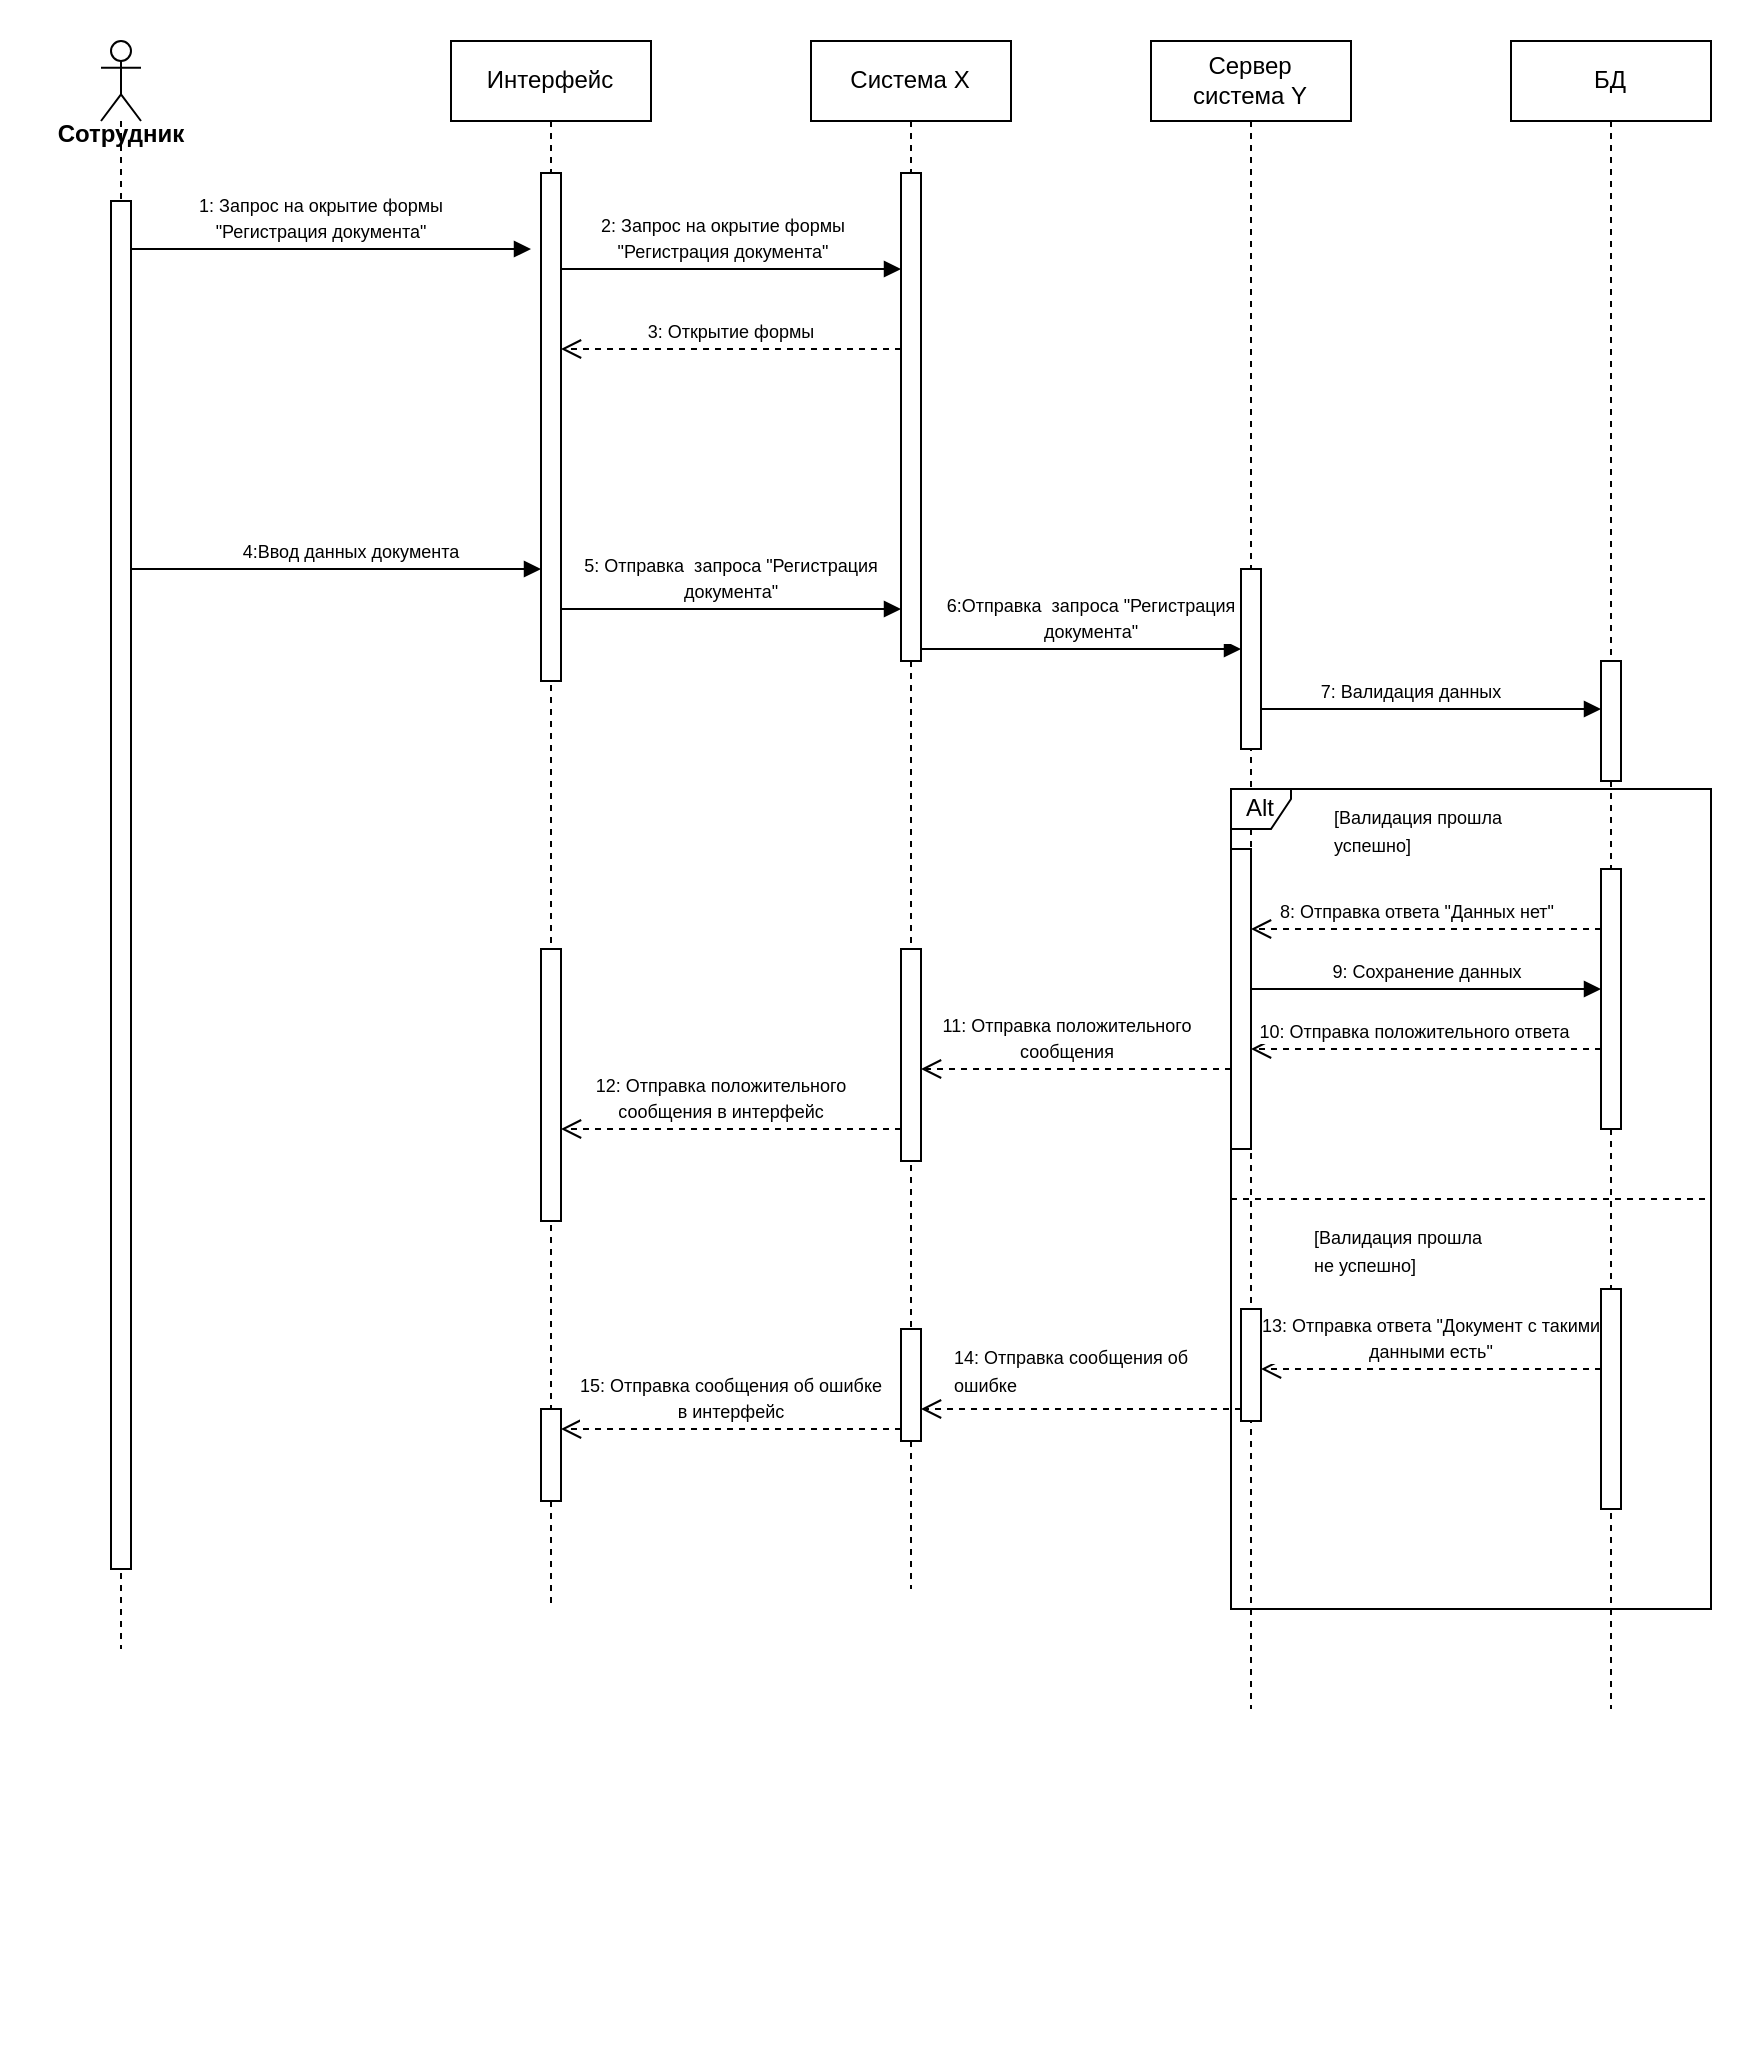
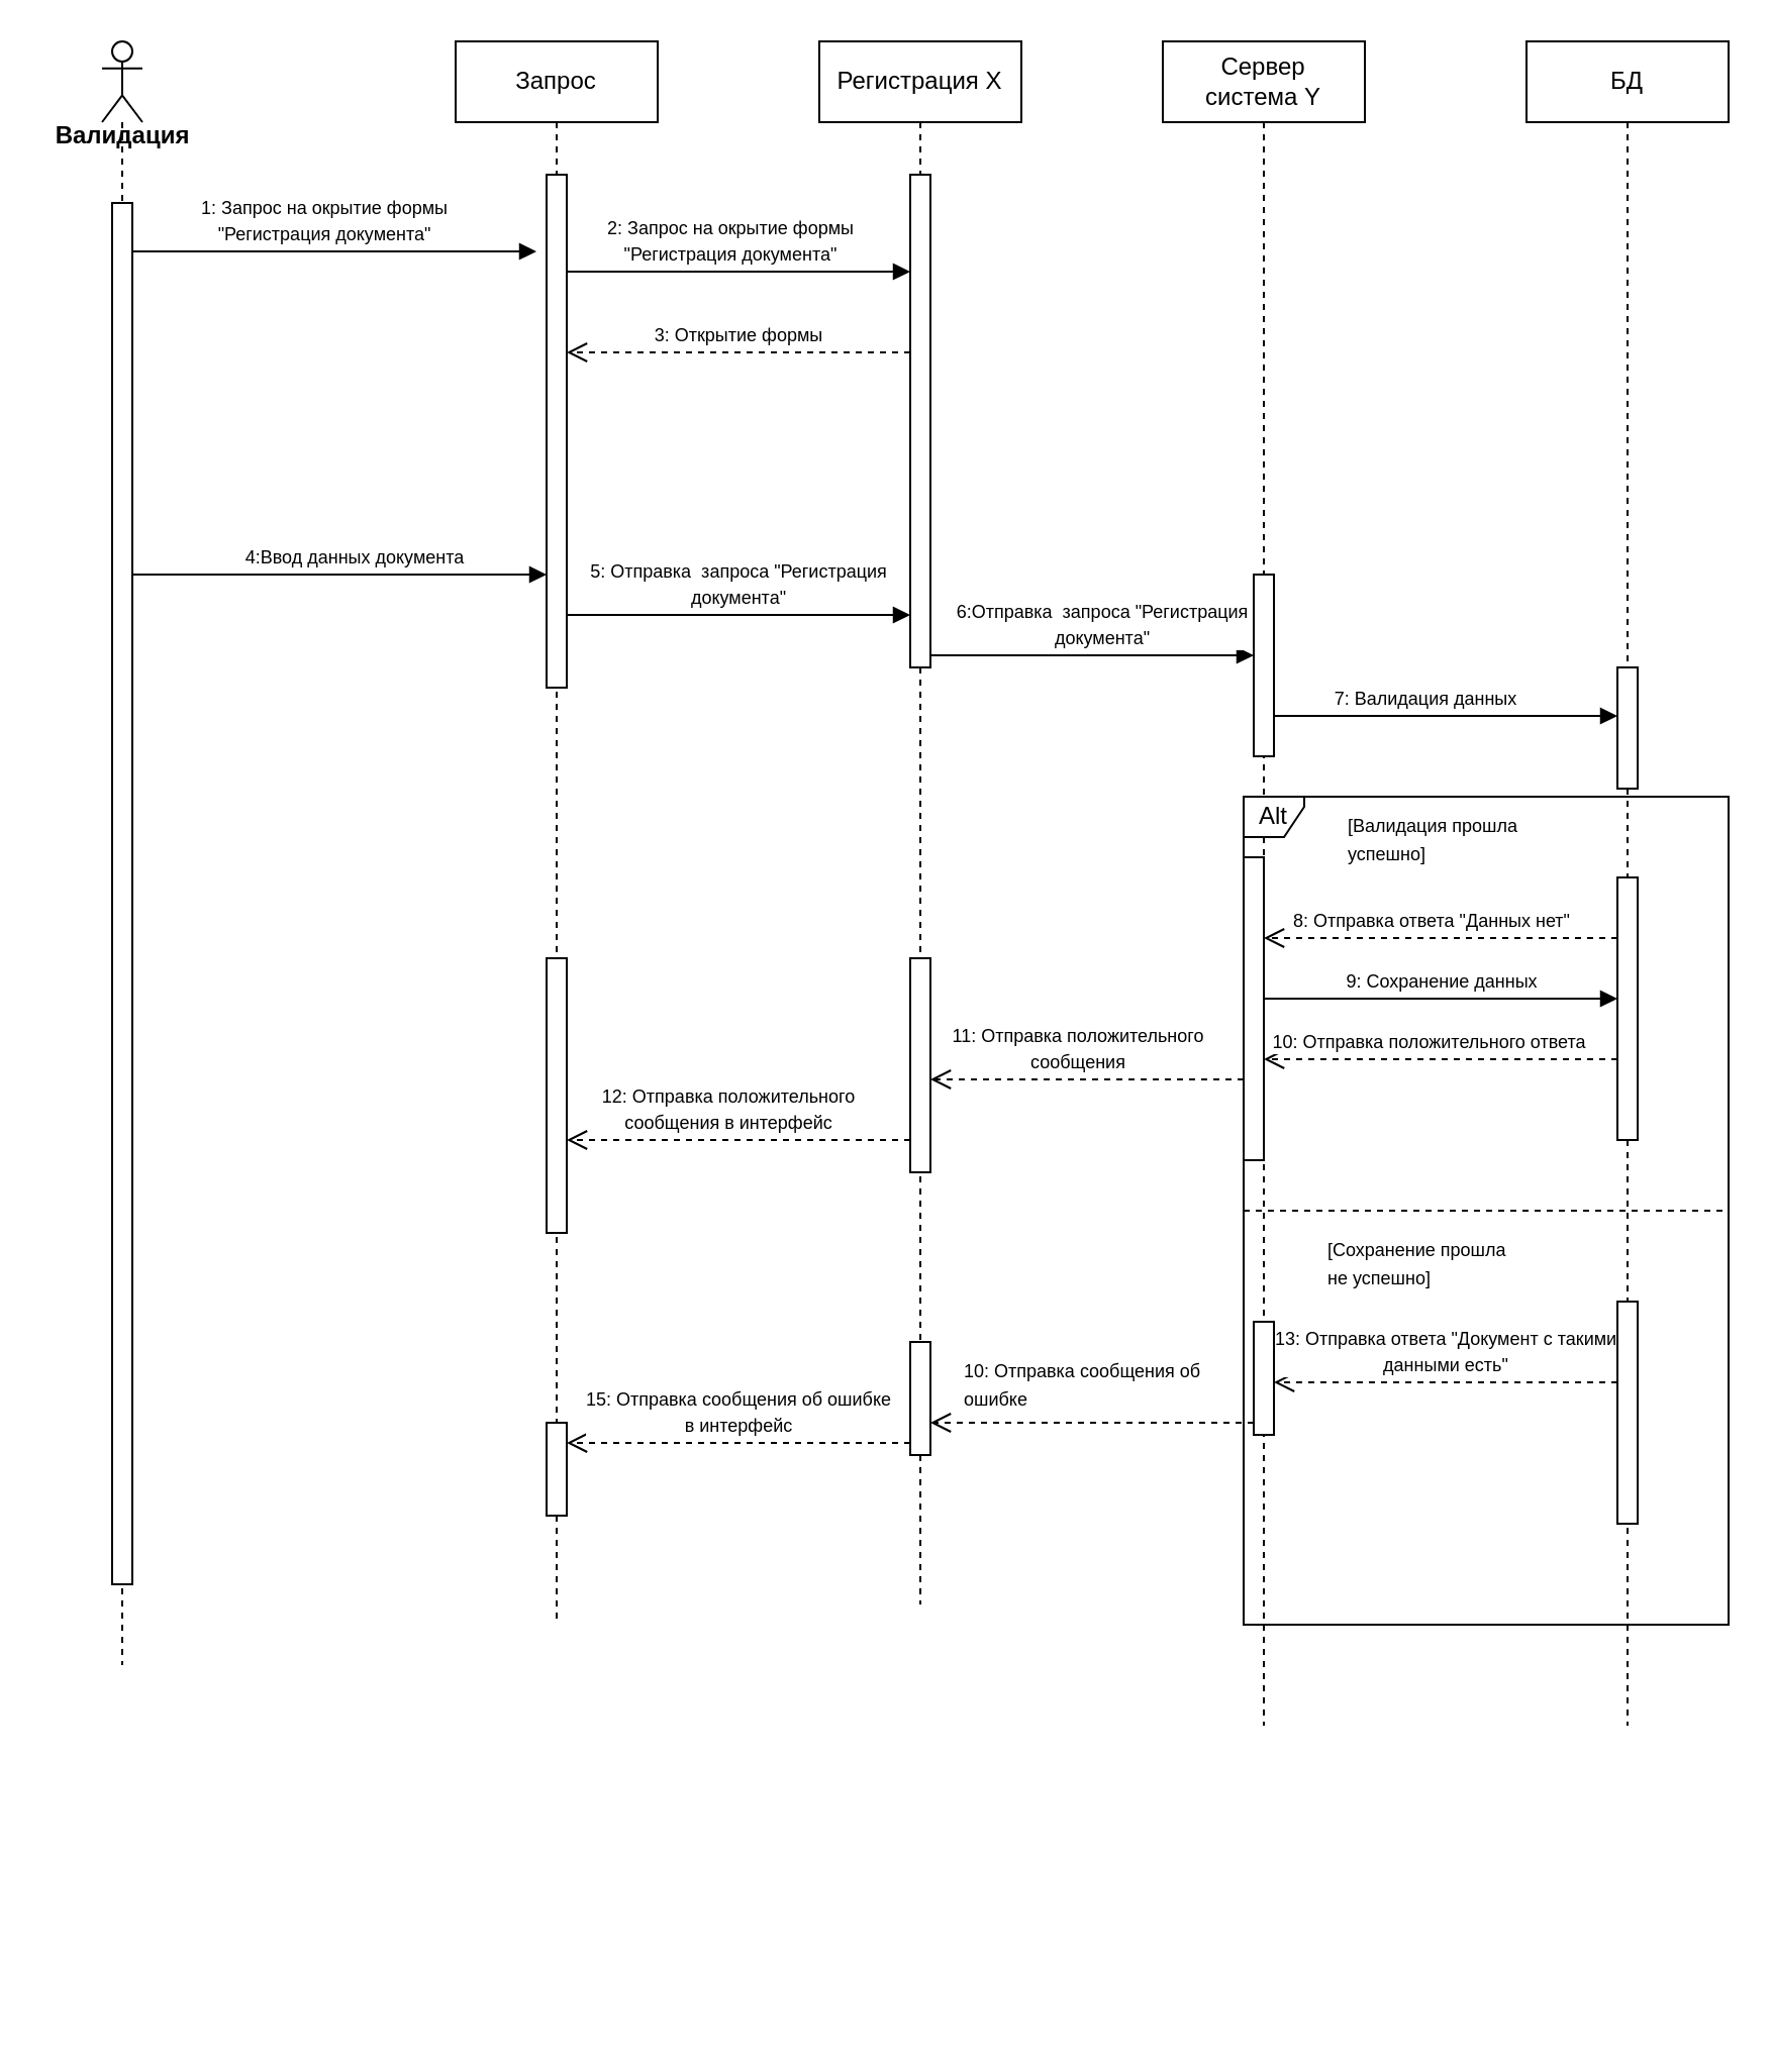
- <mxCell id="4" value="Интерфейс" style="shape=umlLifeline;perimeter=lifelinePerimeter;whiteSpace=wrap;html=1;container=1;dropTarget=0;collapsible=0;recursiveResize=0;outlineConnect=0;portConstraint=eastwest;newEdgeStyle={&quot;edgeStyle&quot;:&quot;elbowEdgeStyle&quot;,&quot;elbow&quot;:&quot;vertical&quot;,&quot;curved&quot;:0,&quot;rounded&quot;:0};" parent="1" vertex="1"><mxGeometry x="225" y="20" width="100" height="784" as="geometry" /></mxCell>
+ <mxCell id="4" value="Запрос" style="shape=umlLifeline;perimeter=lifelinePerimeter;whiteSpace=wrap;html=1;container=1;dropTarget=0;collapsible=0;recursiveResize=0;outlineConnect=0;portConstraint=eastwest;newEdgeStyle={&quot;edgeStyle&quot;:&quot;elbowEdgeStyle&quot;,&quot;elbow&quot;:&quot;vertical&quot;,&quot;curved&quot;:0,&quot;rounded&quot;:0};" parent="1" vertex="1"><mxGeometry x="225" y="20" width="100" height="784" as="geometry" /></mxCell>
- <mxCell id="8" value="Система X" style="shape=umlLifeline;perimeter=lifelinePerimeter;whiteSpace=wrap;html=1;container=1;dropTarget=0;collapsible=0;recursiveResize=0;outlineConnect=0;portConstraint=eastwest;newEdgeStyle={&quot;edgeStyle&quot;:&quot;elbowEdgeStyle&quot;,&quot;elbow&quot;:&quot;vertical&quot;,&quot;curved&quot;:0,&quot;rounded&quot;:0};" parent="1" vertex="1"><mxGeometry x="405" y="20" width="100" height="774" as="geometry" /></mxCell>
+ <mxCell id="8" value="Регистрация X" style="shape=umlLifeline;perimeter=lifelinePerimeter;whiteSpace=wrap;html=1;container=1;dropTarget=0;collapsible=0;recursiveResize=0;outlineConnect=0;portConstraint=eastwest;newEdgeStyle={&quot;edgeStyle&quot;:&quot;elbowEdgeStyle&quot;,&quot;elbow&quot;:&quot;vertical&quot;,&quot;curved&quot;:0,&quot;rounded&quot;:0};" parent="1" vertex="1"><mxGeometry x="405" y="20" width="100" height="774" as="geometry" /></mxCell>
- <mxCell id="3" value="Сотрудник" style="text;align=center;fontStyle=1;verticalAlign=middle;spacingLeft=3;spacingRight=3;strokeColor=none;rotatable=0;points=[[0,0.5],[1,0.5]];portConstraint=eastwest;html=1;" parent="1" vertex="1"><mxGeometry x="20" y="54" width="80" height="26" as="geometry" /></mxCell>
+ <mxCell id="3" value="Валидация" style="text;align=center;fontStyle=1;verticalAlign=middle;spacingLeft=3;spacingRight=3;strokeColor=none;rotatable=0;points=[[0,0.5],[1,0.5]];portConstraint=eastwest;html=1;" parent="1" vertex="1"><mxGeometry x="20" y="54" width="80" height="26" as="geometry" /></mxCell>
- <mxCell id="26" value="&lt;font style=&quot;font-size: 9px;&quot;&gt;[&lt;/font&gt;&lt;font style=&quot;font-size: 9px;&quot;&gt;Валидация прошла&lt;br&gt;не успешно&lt;/font&gt;&lt;font style=&quot;font-size: 9px;&quot;&gt;]&lt;/font&gt;" style="text;whiteSpace=wrap;html=1;" parent="23" vertex="1"><mxGeometry x="40" y="210" width="120" height="50" as="geometry" /></mxCell>
+ <mxCell id="26" value="&lt;font style=&quot;font-size: 9px;&quot;&gt;[&lt;/font&gt;&lt;font style=&quot;font-size: 9px;&quot;&gt;Сохранение прошла&lt;br&gt;не успешно&lt;/font&gt;&lt;font style=&quot;font-size: 9px;&quot;&gt;]&lt;/font&gt;" style="text;whiteSpace=wrap;html=1;" parent="23" vertex="1"><mxGeometry x="40" y="210" width="120" height="50" as="geometry" /></mxCell>
- <mxCell id="36" value="&lt;font style=&quot;font-size: 9px;&quot;&gt;14: Отправка сообщения об ошибке&amp;nbsp;&lt;/font&gt;" style="text;whiteSpace=wrap;html=1;" parent="1" vertex="1"><mxGeometry x="475" y="664" width="140" height="30" as="geometry" /></mxCell>
+ <mxCell id="36" value="&lt;font style=&quot;font-size: 9px;&quot;&gt;10: Отправка сообщения об ошибке&amp;nbsp;&lt;/font&gt;" style="text;whiteSpace=wrap;html=1;" parent="1" vertex="1"><mxGeometry x="475" y="664" width="140" height="30" as="geometry" /></mxCell>
